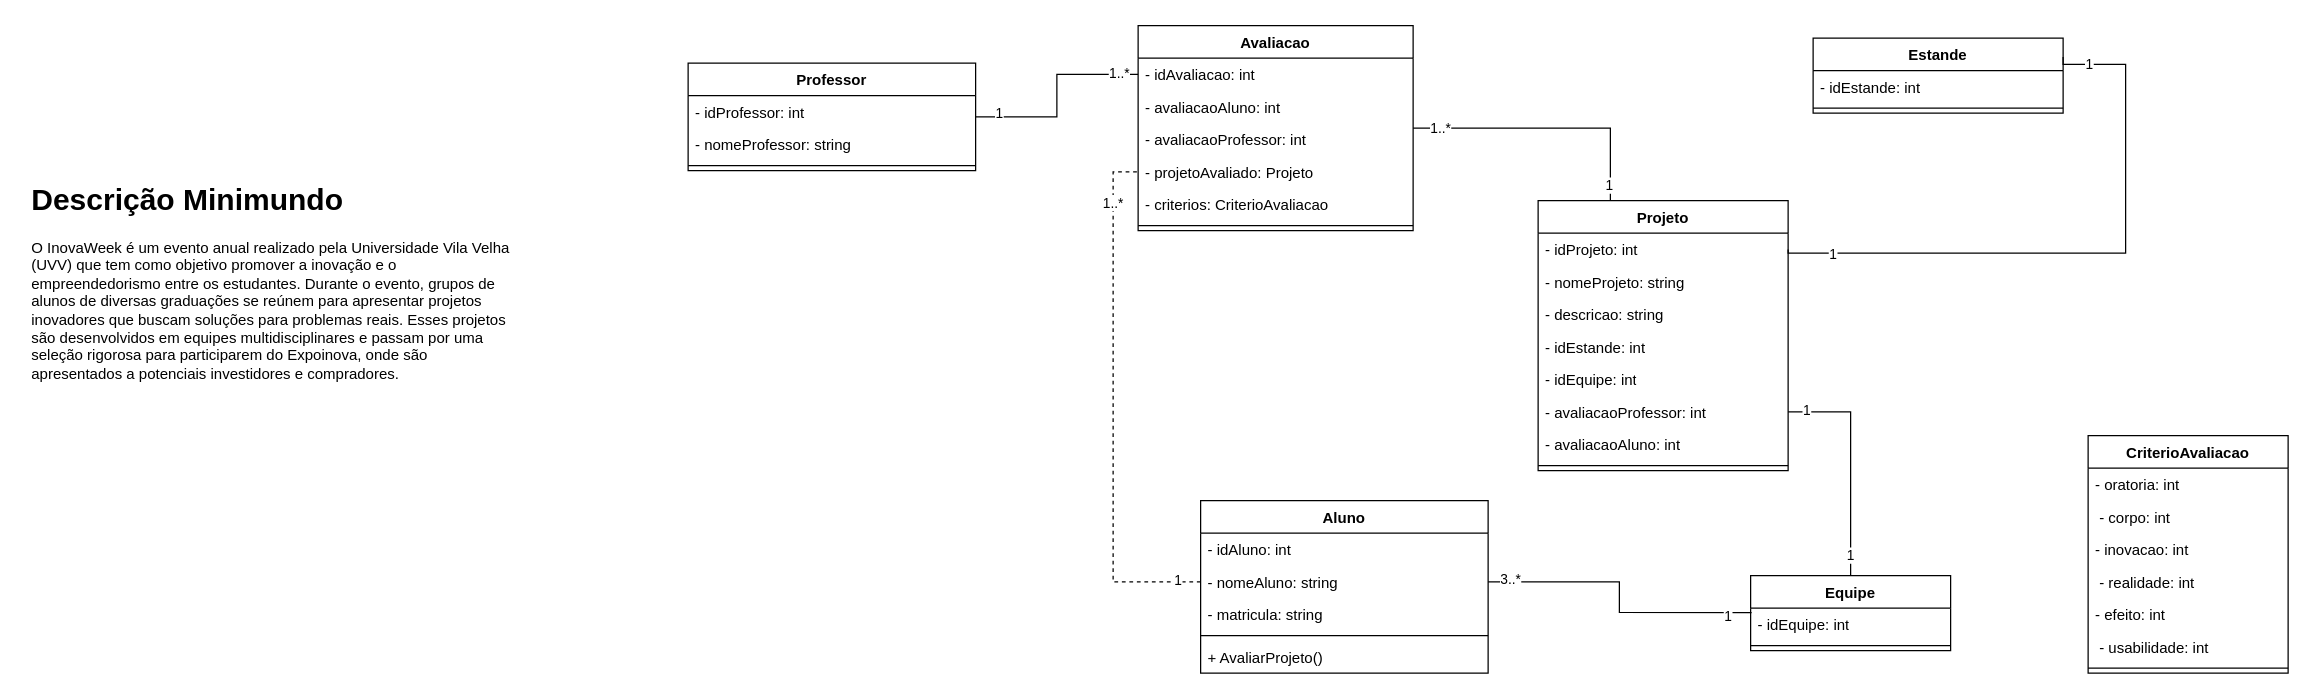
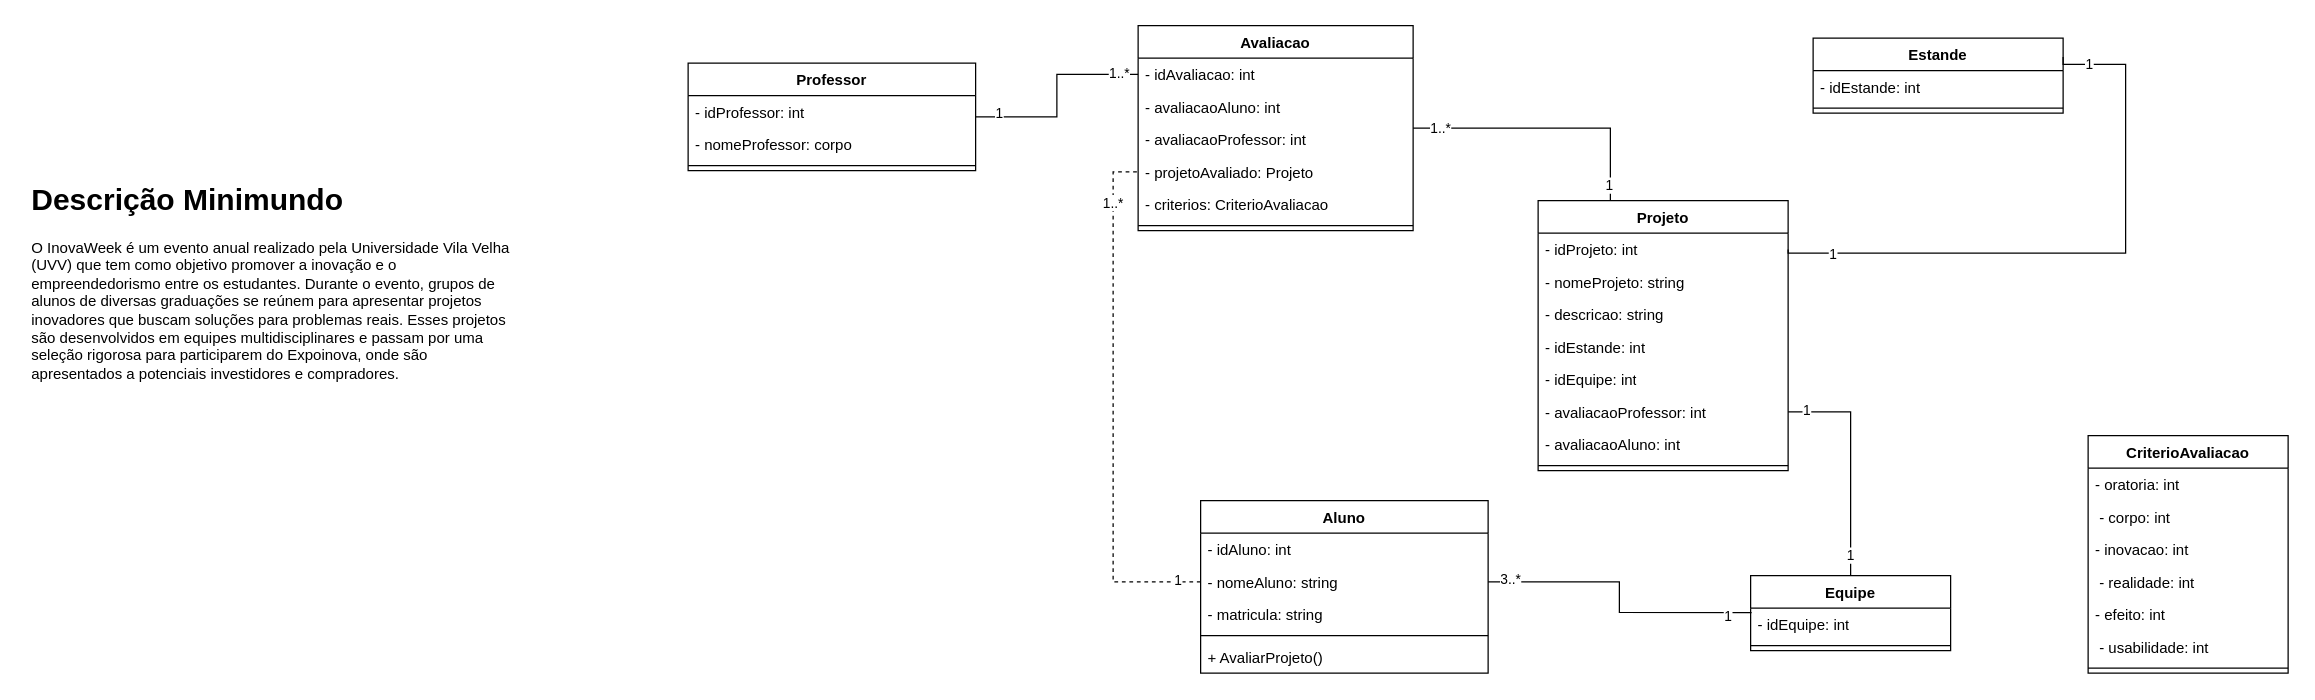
- <mxCell id="41" value="- nomeProfessor: string&amp;nbsp;" style="text;strokeColor=none;fillColor=none;align=left;verticalAlign=top;spacingLeft=4;spacingRight=4;overflow=hidden;rotatable=0;points=[[0,0.5],[1,0.5]];portConstraint=eastwest;whiteSpace=wrap;html=1;" vertex="1" parent="39"><mxGeometry y="52" width="230" height="26" as="geometry" /></mxCell>
+ <mxCell id="41" value="- nomeProfessor: corpo&amp;nbsp;" style="text;strokeColor=none;fillColor=none;align=left;verticalAlign=top;spacingLeft=4;spacingRight=4;overflow=hidden;rotatable=0;points=[[0,0.5],[1,0.5]];portConstraint=eastwest;whiteSpace=wrap;html=1;" vertex="1" parent="39"><mxGeometry y="52" width="230" height="26" as="geometry" /></mxCell>
